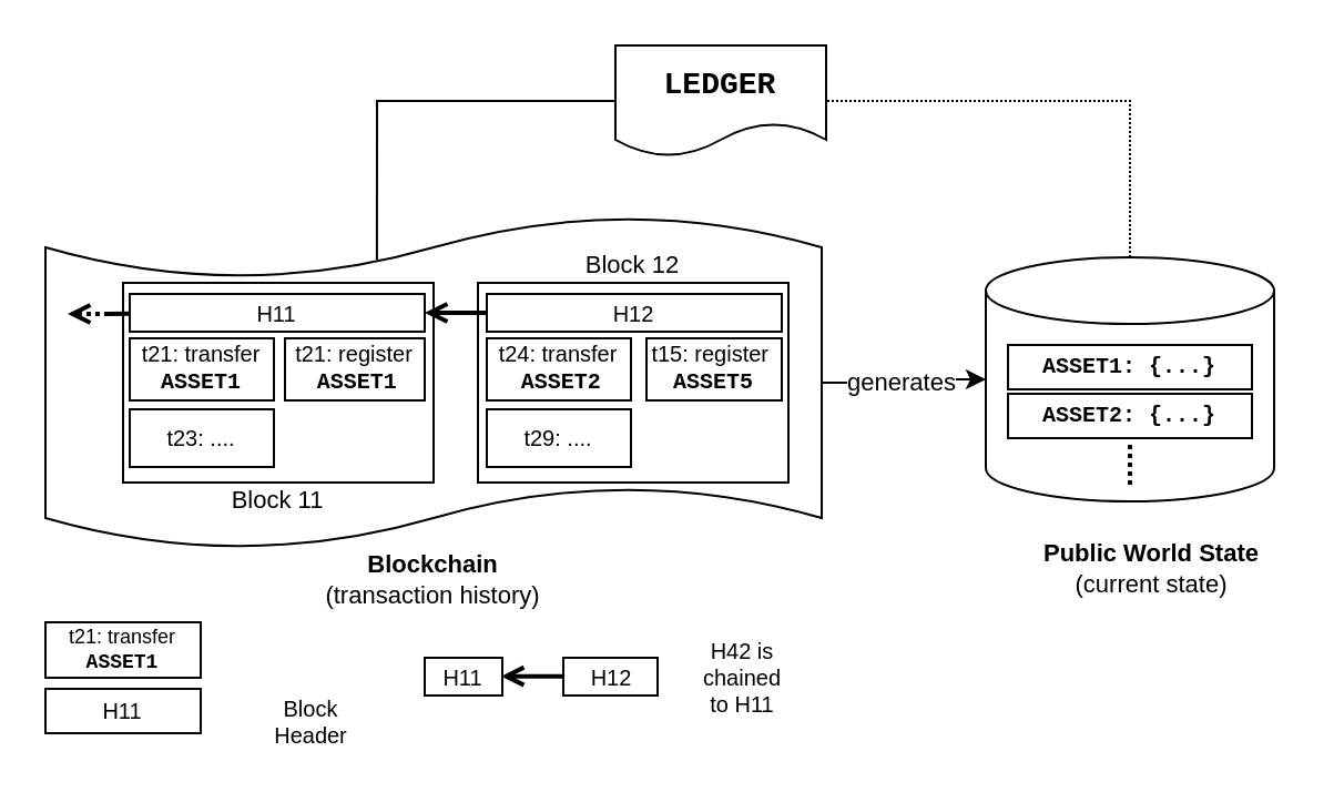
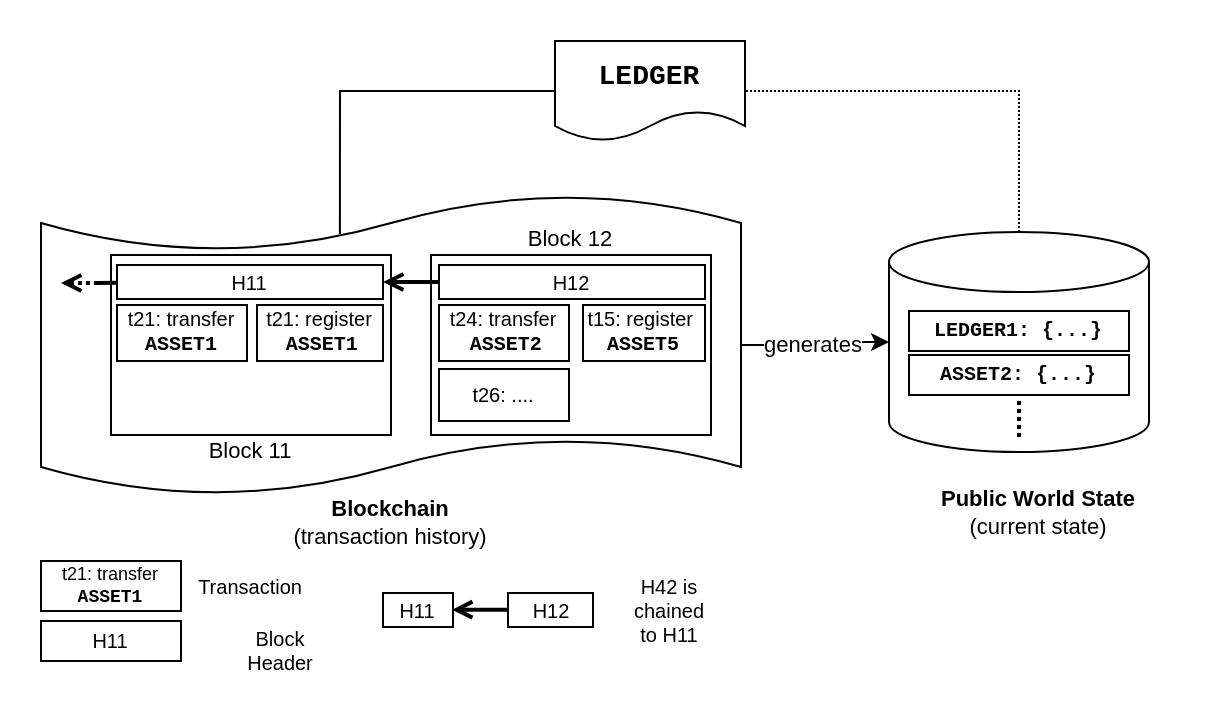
- <mxCell id="22" value="&lt;font size=&quot;1&quot; face=&quot;Courier New&quot;&gt;&lt;b style=&quot;&quot;&gt;ASSET1: {...}&lt;/b&gt;&lt;/font&gt;" style="rounded=0;whiteSpace=wrap;html=1;fontSize=8;strokeColor=#000000;fillColor=default;" parent="1" vertex="1"><mxGeometry x="454" y="155" width="110" height="20" as="geometry" /></mxCell>
+ <mxCell id="22" value="&lt;font size=&quot;1&quot; face=&quot;Courier New&quot;&gt;&lt;b style=&quot;&quot;&gt;LEDGER1: {...}&lt;/b&gt;&lt;/font&gt;" style="rounded=0;whiteSpace=wrap;html=1;fontSize=8;strokeColor=#000000;fillColor=default;" parent="1" vertex="1"><mxGeometry x="454" y="155" width="110" height="20" as="geometry" /></mxCell>
- <mxCell id="9" value="&lt;span style=&quot;&quot;&gt;&lt;font style=&quot;font-size: 10px;&quot;&gt;t23: ....&lt;/font&gt;&lt;/span&gt;" style="rounded=0;whiteSpace=wrap;html=1;fontSize=8;strokeColor=default;fillColor=default;" parent="1" vertex="1"><mxGeometry x="58" y="184" width="65" height="26" as="geometry" /></mxCell>
- <mxCell id="14" value="&lt;span style=&quot;&quot;&gt;&lt;font style=&quot;font-size: 10px;&quot;&gt;t29: ....&lt;/font&gt;&lt;/span&gt;" style="rounded=0;whiteSpace=wrap;html=1;fontSize=8;strokeColor=default;fillColor=default;" parent="1" vertex="1"><mxGeometry x="219" y="184" width="65" height="26" as="geometry" /></mxCell>
+ <mxCell id="14" value="&lt;span style=&quot;&quot;&gt;&lt;font style=&quot;font-size: 10px;&quot;&gt;t26: ....&lt;/font&gt;&lt;/span&gt;" style="rounded=0;whiteSpace=wrap;html=1;fontSize=8;strokeColor=default;fillColor=default;" parent="1" vertex="1"><mxGeometry x="219" y="184" width="65" height="26" as="geometry" /></mxCell>
+ <mxCell id="30" value="Transaction" style="text;html=1;strokeColor=none;fillColor=none;align=center;verticalAlign=middle;whiteSpace=wrap;rounded=0;fontFamily=Helvetica;fontSize=10;fontColor=#000000;" parent="1" vertex="1"><mxGeometry x="95" y="282.5" width="60" height="20" as="geometry" /></mxCell>
